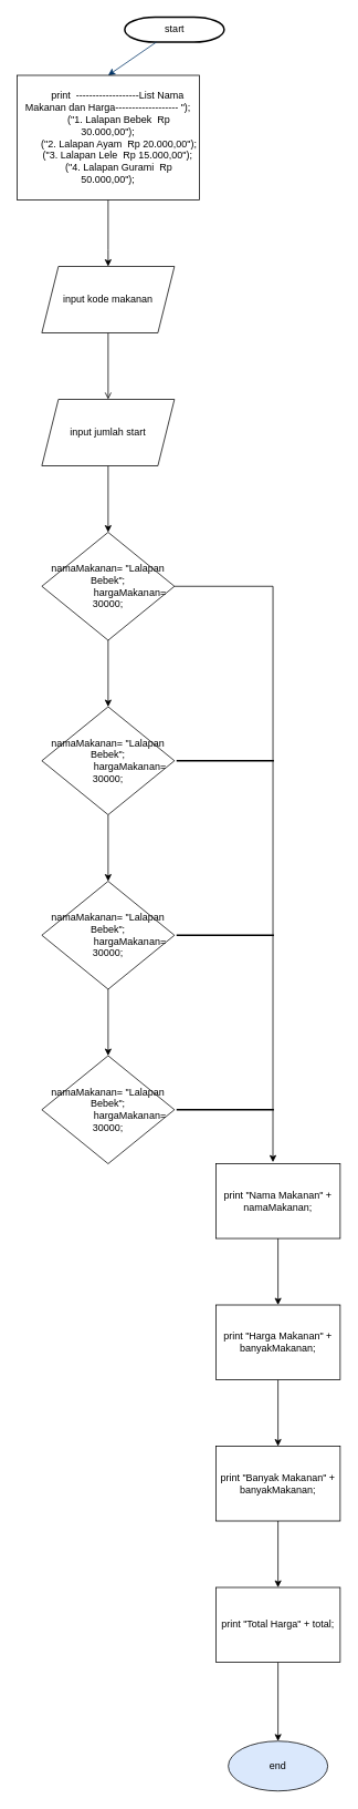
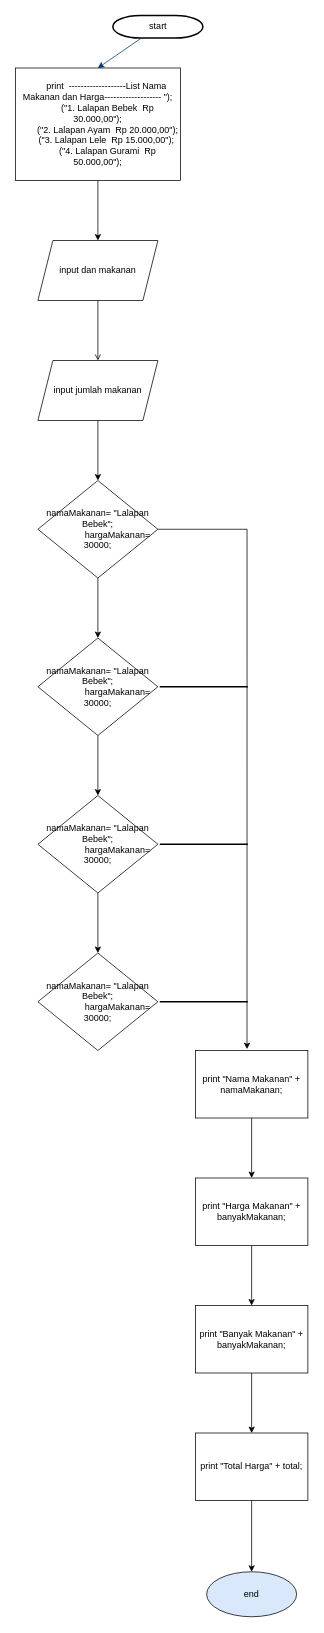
- <mxCell id="7" value="input kode makanan" style="shape=parallelogram;perimeter=parallelogramPerimeter;whiteSpace=wrap;html=1;fixedSize=1;rounded=0;" vertex="1" parent="1"><mxGeometry x="50" y="320" width="160" height="80" as="geometry" /></mxCell>
+ <mxCell id="7" value="input dan makanan" style="shape=parallelogram;perimeter=parallelogramPerimeter;whiteSpace=wrap;html=1;fixedSize=1;rounded=0;" vertex="1" parent="1"><mxGeometry x="50" y="320" width="160" height="80" as="geometry" /></mxCell>
- <mxCell id="9" value="input jumlah start" style="shape=parallelogram;perimeter=parallelogramPerimeter;whiteSpace=wrap;html=1;fixedSize=1;rounded=0;" vertex="1" parent="1"><mxGeometry x="50" y="480" width="160" height="80" as="geometry" /></mxCell>
+ <mxCell id="9" value="input jumlah makanan" style="shape=parallelogram;perimeter=parallelogramPerimeter;whiteSpace=wrap;html=1;fixedSize=1;rounded=0;" vertex="1" parent="1"><mxGeometry x="50" y="480" width="160" height="80" as="geometry" /></mxCell>
